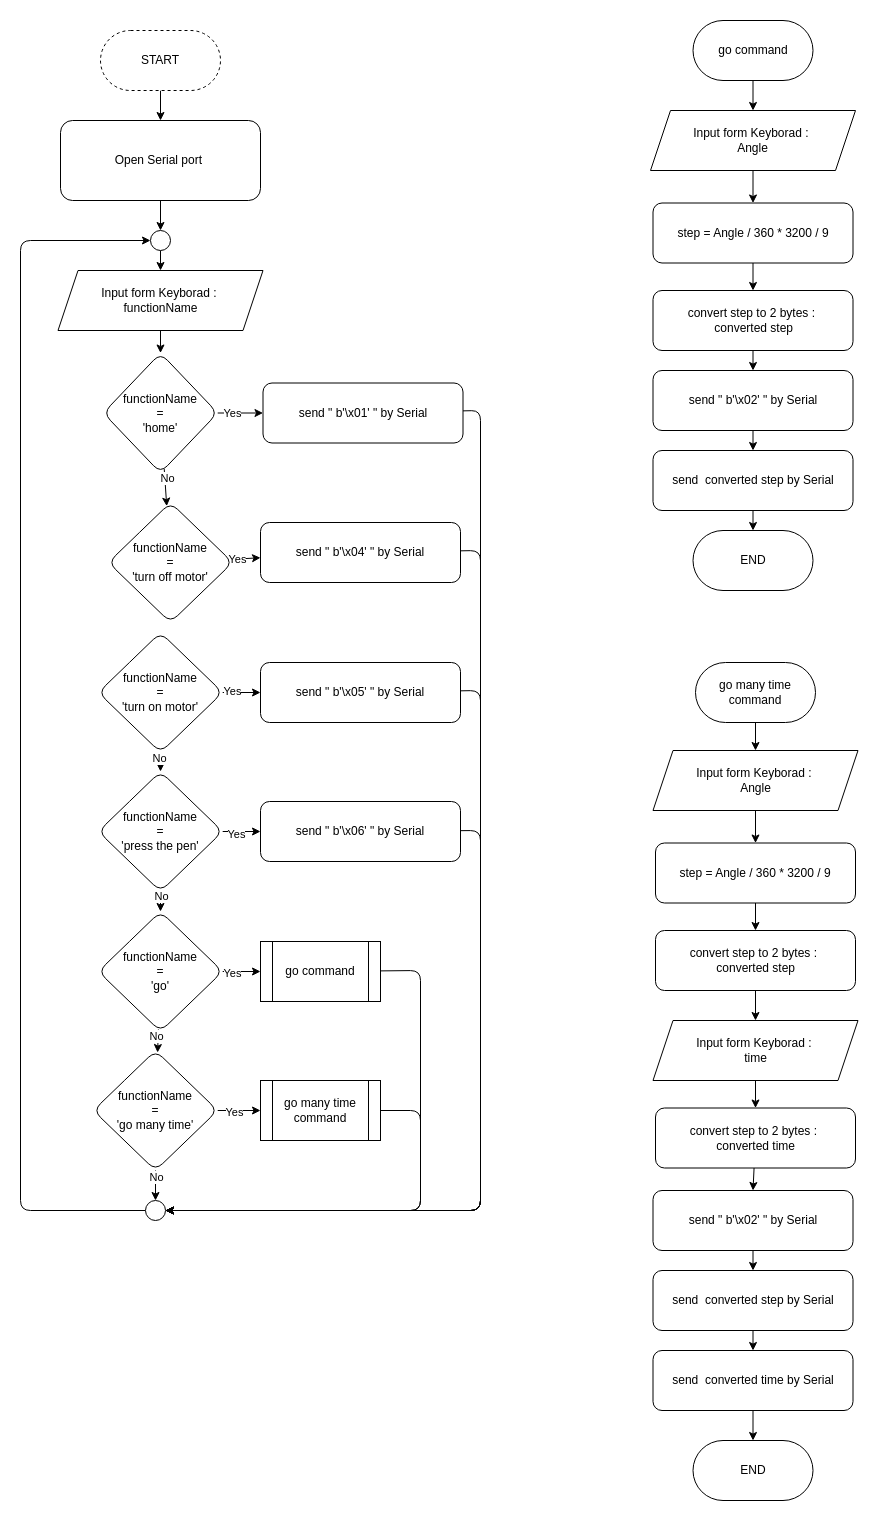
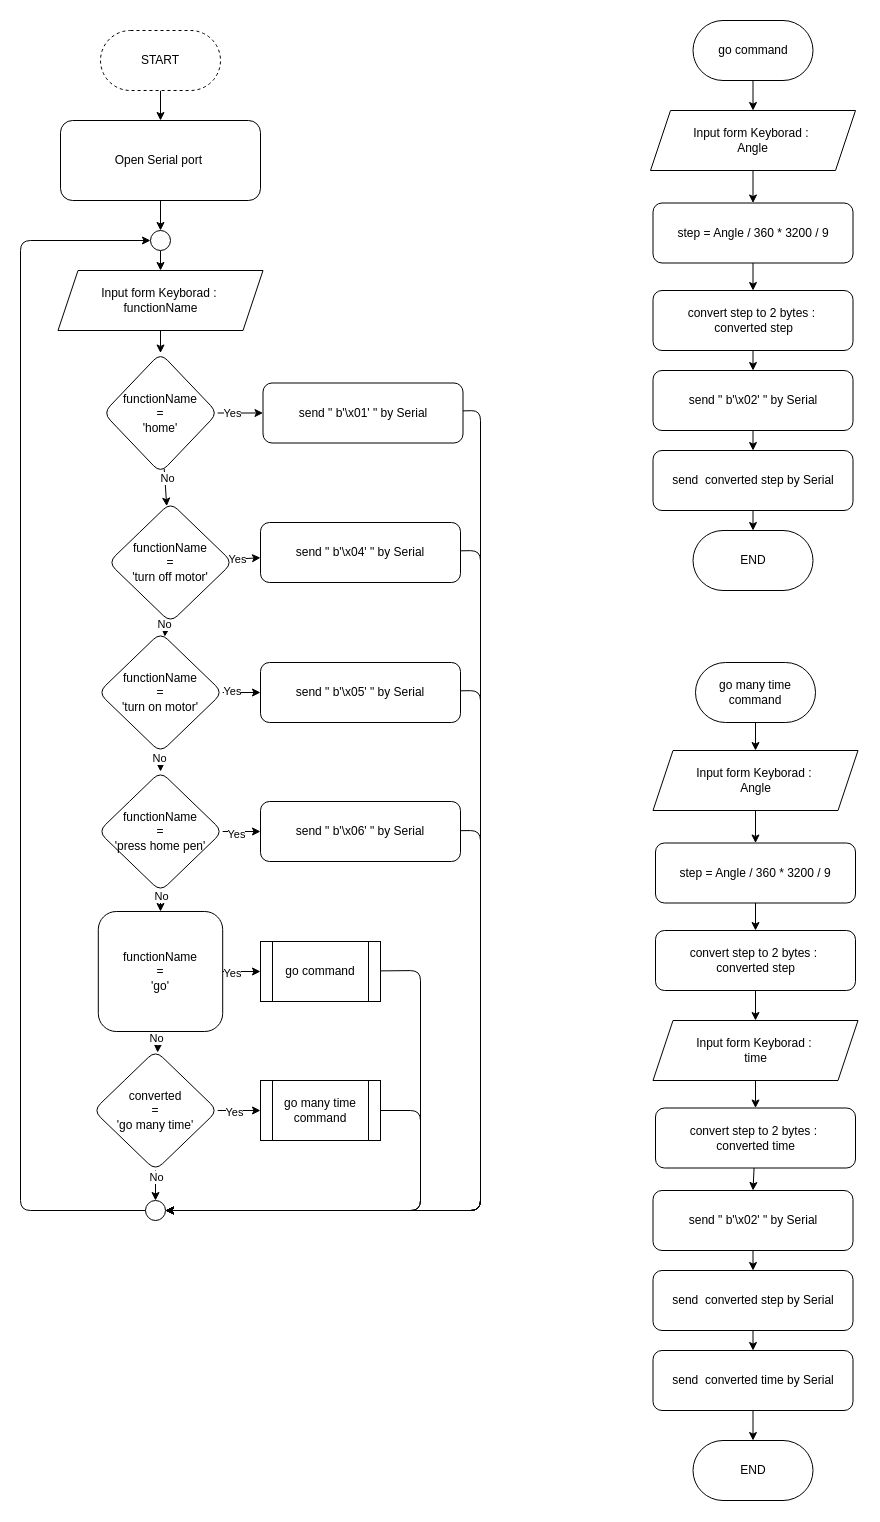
+ <mxCell id="15" style="edgeStyle=none;html=1;" parent="1" source="19" target="24" edge="1"><mxGeometry relative="1" as="geometry" /></mxCell>
+ <mxCell id="16" value="No" style="edgeLabel;html=1;align=center;verticalAlign=middle;resizable=0;points=[];" connectable="0" vertex="1" parent="15"><mxGeometry x="-0.344" y="-2" relative="1" as="geometry"><mxPoint as="offset" /></mxGeometry></mxCell>
- <mxCell id="29" value="functionName &lt;br&gt;= &lt;br&gt;'press the pen'" style="rhombus;whiteSpace=wrap;html=1;rounded=1;strokeWidth=1;" parent="1" vertex="1"><mxGeometry x="97.82" y="771" width="124.37" height="120" as="geometry" /></mxCell>
+ <mxCell id="29" value="functionName &lt;br&gt;= &lt;br&gt;'press home pen'" style="rhombus;whiteSpace=wrap;html=1;rounded=1;strokeWidth=1;" parent="1" vertex="1"><mxGeometry x="97.82" y="771" width="124.37" height="120" as="geometry" /></mxCell>
- <mxCell id="34" value="functionName &lt;br&gt;= &lt;br&gt;'go'" style="rhombus;whiteSpace=wrap;html=1;rounded=1;strokeWidth=1;" parent="1" vertex="1"><mxGeometry x="97.815" y="911" width="124.38" height="120" as="geometry" /></mxCell>
+ <mxCell id="34" value="functionName &lt;br&gt;= &lt;br&gt;'go'" style="whiteSpace=wrap;html=1;strokeWidth=1;rounded=1;" parent="1" vertex="1"><mxGeometry x="97.815" y="911" width="124.38" height="120" as="geometry" /></mxCell>
- <mxCell id="39" value="functionName &lt;br&gt;= &lt;br&gt;'go many time'" style="rhombus;whiteSpace=wrap;html=1;rounded=1;strokeWidth=1;" parent="1" vertex="1"><mxGeometry x="92.82" y="1050" width="124.37" height="120" as="geometry" /></mxCell>
+ <mxCell id="39" value="converted &lt;br&gt;= &lt;br&gt;'go many time'" style="rhombus;whiteSpace=wrap;html=1;rounded=1;strokeWidth=1;" parent="1" vertex="1"><mxGeometry x="92.82" y="1050" width="124.37" height="120" as="geometry" /></mxCell>
